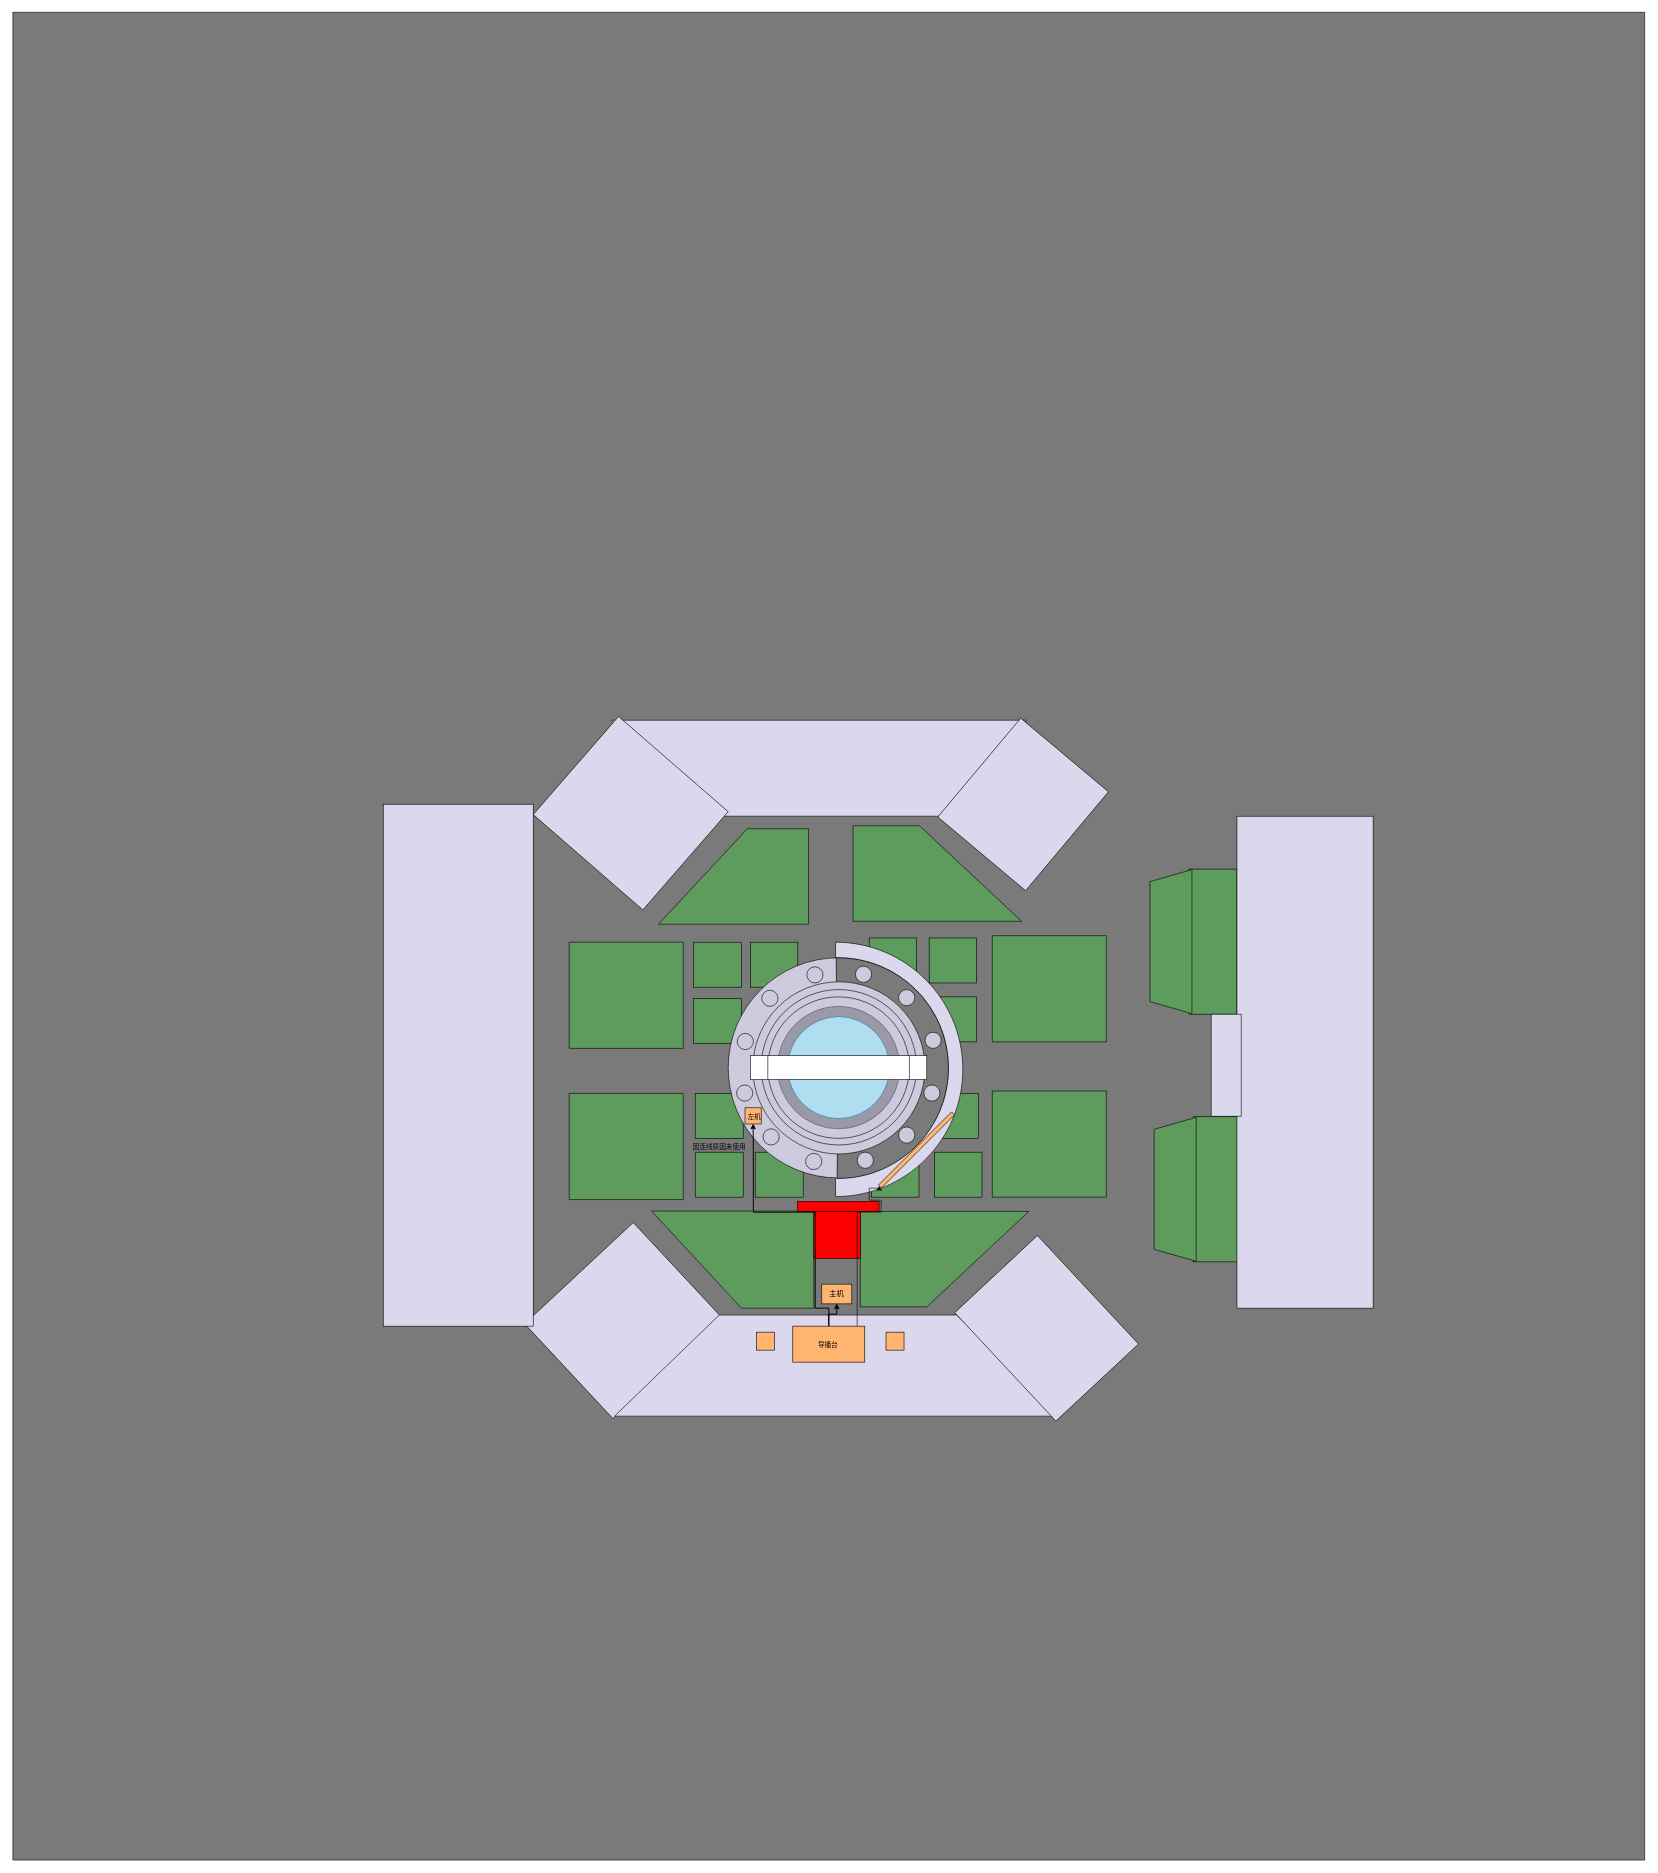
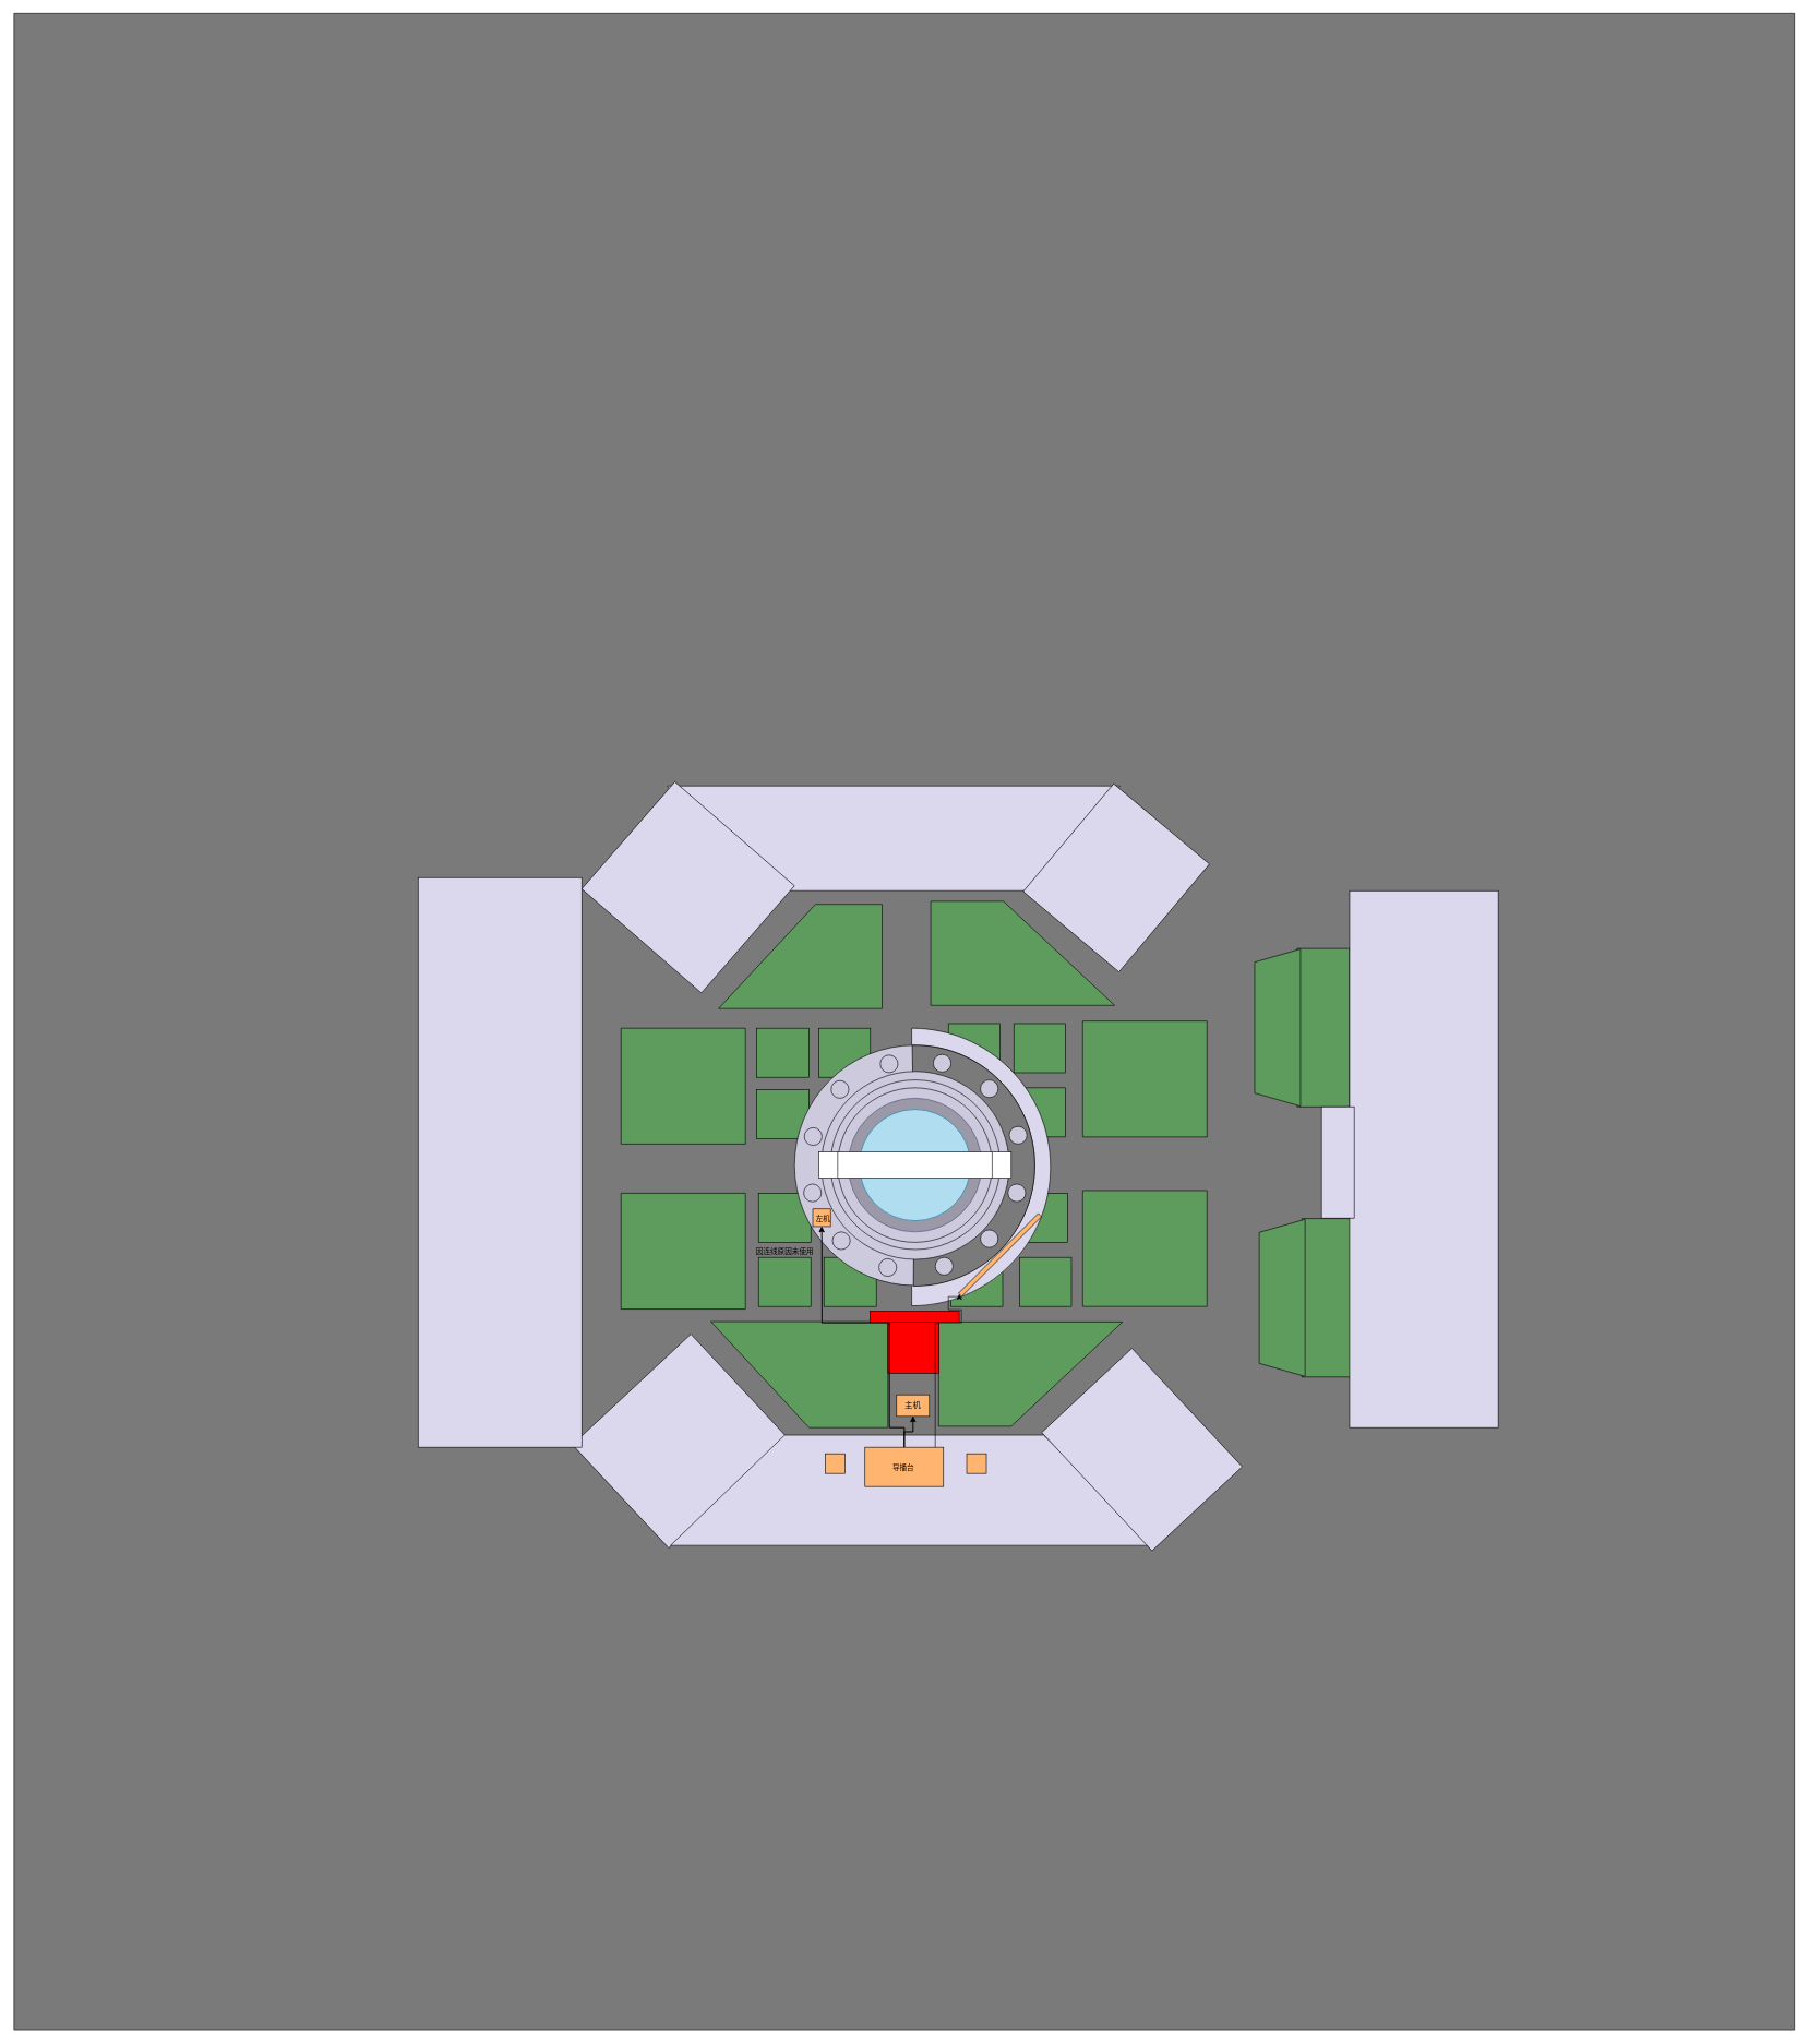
- <mxCell id="59" value="主机" style="rounded=0;whiteSpace=wrap;html=1;fontFamily=Helvetica;fontSize=12;fontColor=default;strokeColor=default;fillColor=#FFB570;gradientColor=none;" parent="1" vertex="1"><mxGeometry x="1369" y="2140" width="50" height="32.84" as="geometry" /></mxCell>
+ <mxCell id="59" value="主机" style="rounded=0;whiteSpace=wrap;html=1;fontFamily=Helvetica;fontSize=12;fontColor=default;strokeColor=default;fillColor=#FFB570;gradientColor=none;" parent="1" vertex="1"><mxGeometry x="1369" y="2130" width="50" height="32.84" as="geometry" /></mxCell>
